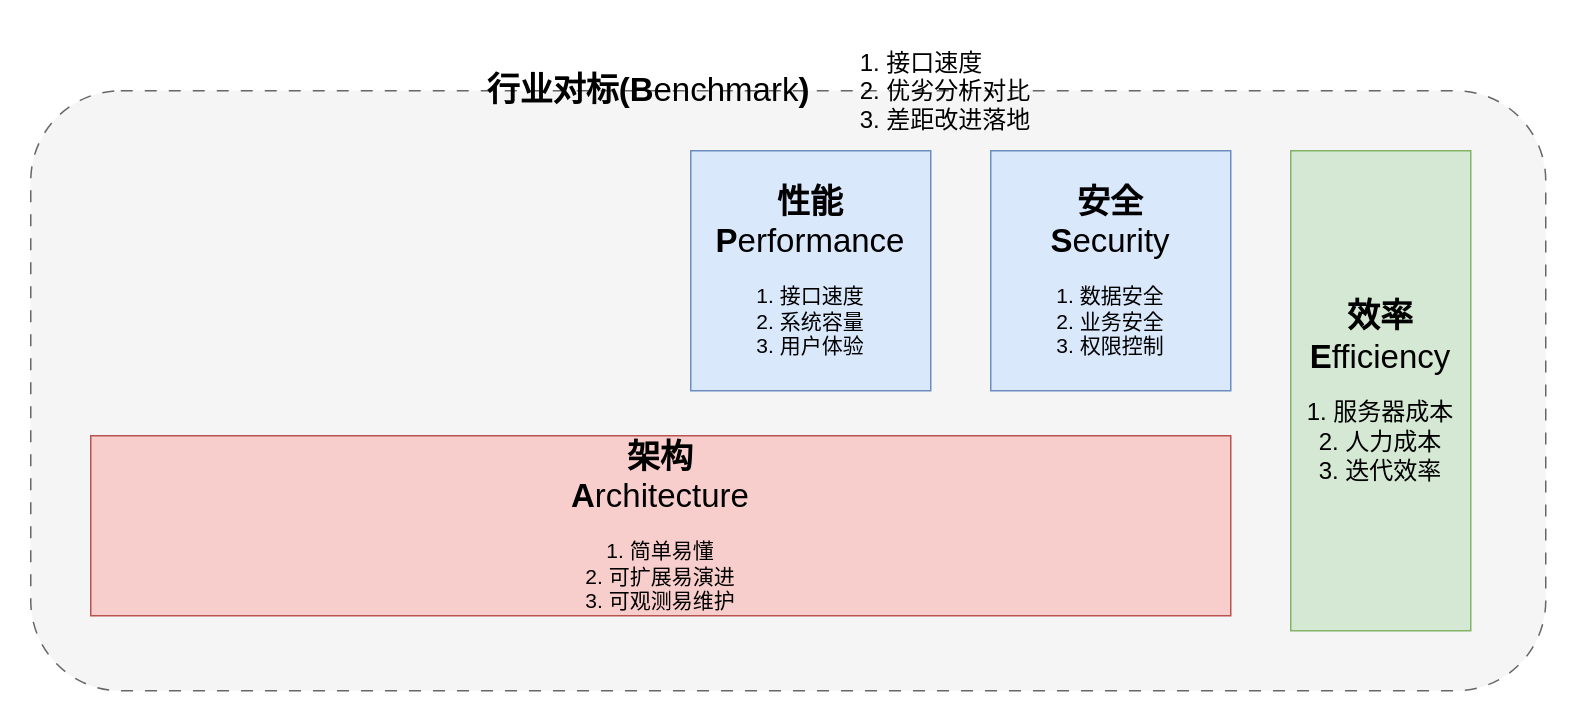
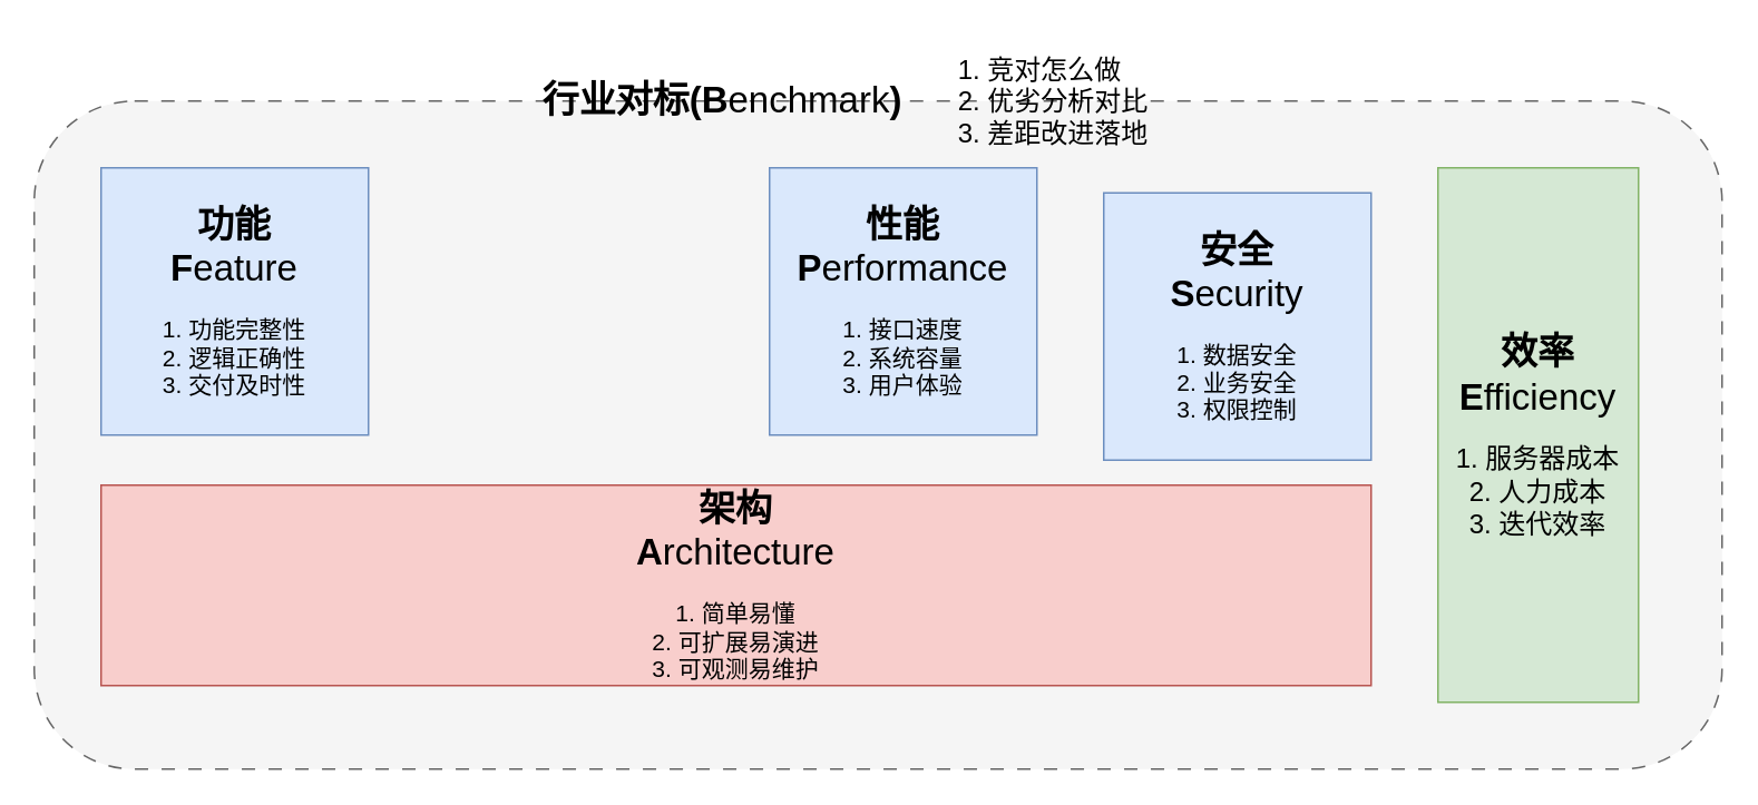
- <mxCell id="9" value="&lt;div style=&quot;text-align: left; font-size: 16px;&quot;&gt;&lt;span style=&quot;background-color: initial;&quot;&gt;&lt;font style=&quot;font-size: 16px;&quot;&gt;1. 接口速度&lt;/font&gt;&lt;/span&gt;&lt;/div&gt;&lt;div style=&quot;text-align: left; font-size: 16px;&quot;&gt;&lt;span style=&quot;background-color: initial;&quot;&gt;&lt;font style=&quot;font-size: 16px;&quot;&gt;2. 优劣分析对比&lt;/font&gt;&lt;/span&gt;&lt;/div&gt;&lt;div style=&quot;text-align: left; font-size: 16px;&quot;&gt;&lt;span style=&quot;background-color: initial;&quot;&gt;&lt;font style=&quot;font-size: 16px;&quot;&gt;3. 差距改进落地&lt;/font&gt;&lt;/span&gt;&lt;/div&gt;" style="text;html=1;strokeColor=none;fillColor=none;align=center;verticalAlign=middle;whiteSpace=wrap;rounded=0;" vertex="1" parent="1"><mxGeometry x="540" y="20" width="180" height="80" as="geometry" /></mxCell>
+ <mxCell id="9" value="&lt;div style=&quot;text-align: left; font-size: 16px;&quot;&gt;&lt;span style=&quot;background-color: initial;&quot;&gt;&lt;font style=&quot;font-size: 16px;&quot;&gt;1. 竞对怎么做&lt;/font&gt;&lt;/span&gt;&lt;/div&gt;&lt;div style=&quot;text-align: left; font-size: 16px;&quot;&gt;&lt;span style=&quot;background-color: initial;&quot;&gt;&lt;font style=&quot;font-size: 16px;&quot;&gt;2. 优劣分析对比&lt;/font&gt;&lt;/span&gt;&lt;/div&gt;&lt;div style=&quot;text-align: left; font-size: 16px;&quot;&gt;&lt;span style=&quot;background-color: initial;&quot;&gt;&lt;font style=&quot;font-size: 16px;&quot;&gt;3. 差距改进落地&lt;/font&gt;&lt;/span&gt;&lt;/div&gt;" style="text;html=1;strokeColor=none;fillColor=none;align=center;verticalAlign=middle;whiteSpace=wrap;rounded=0;" vertex="1" parent="1"><mxGeometry x="540" y="20" width="180" height="80" as="geometry" /></mxCell>
+ <mxCell id="3" value="&lt;b style=&quot;font-size: 22px;&quot;&gt;功能&lt;br&gt;F&lt;/b&gt;&lt;span style=&quot;font-size: 22px;&quot;&gt;eature&lt;br&gt;&lt;/span&gt;&lt;br&gt;&lt;div style=&quot;font-size: 14px;&quot;&gt;&lt;font style=&quot;font-size: 14px;&quot;&gt;&lt;span style=&quot;background-color: initial;&quot;&gt;1.&amp;nbsp;&lt;/span&gt;&lt;span style=&quot;background-color: initial;&quot;&gt;功能完整性&lt;/span&gt;&lt;/font&gt;&lt;/div&gt;&lt;div style=&quot;font-size: 14px;&quot;&gt;&lt;span style=&quot;background-color: initial;&quot;&gt;&lt;font style=&quot;font-size: 14px;&quot;&gt;2. 逻辑正确性&lt;/font&gt;&lt;/span&gt;&lt;/div&gt;&lt;div style=&quot;font-size: 14px;&quot;&gt;&lt;span style=&quot;background-color: initial;&quot;&gt;&lt;font style=&quot;font-size: 14px;&quot;&gt;3. 交付及时性&lt;/font&gt;&lt;/span&gt;&lt;/div&gt;" style="rounded=0;whiteSpace=wrap;html=1;fillColor=#dae8fc;strokeColor=#6c8ebf;align=center;" vertex="1" parent="1"><mxGeometry x="60" y="100" width="160" height="160" as="geometry" /></mxCell>
- <mxCell id="5" value="&lt;b style=&quot;border-color: var(--border-color); font-size: 22px;&quot;&gt;安全&lt;br style=&quot;border-color: var(--border-color);&quot;&gt;&lt;/b&gt;&lt;font style=&quot;font-size: 22px;&quot;&gt;&lt;b&gt;S&lt;/b&gt;ecurity&lt;/font&gt;&lt;br style=&quot;border-color: var(--border-color);&quot;&gt;&lt;br style=&quot;border-color: var(--border-color);&quot;&gt;&lt;div style=&quot;border-color: var(--border-color); font-size: 14px;&quot;&gt;&lt;font style=&quot;border-color: var(--border-color);&quot;&gt;1. 数据安全&lt;/font&gt;&lt;/div&gt;&lt;div style=&quot;border-color: var(--border-color); font-size: 14px;&quot;&gt;&lt;span style=&quot;border-color: var(--border-color); background-color: initial;&quot;&gt;2. 业务安全&lt;/span&gt;&lt;/div&gt;&lt;div style=&quot;border-color: var(--border-color); font-size: 14px;&quot;&gt;&lt;span style=&quot;border-color: var(--border-color); background-color: initial;&quot;&gt;3. 权限控制&lt;br&gt;&lt;/span&gt;&lt;/div&gt;" style="rounded=0;whiteSpace=wrap;html=1;fillColor=#dae8fc;strokeColor=#6c8ebf;" vertex="1" parent="1"><mxGeometry x="660" y="100" width="160" height="160" as="geometry" /></mxCell>
+ <mxCell id="5" value="&lt;b style=&quot;border-color: var(--border-color); font-size: 22px;&quot;&gt;安全&lt;br style=&quot;border-color: var(--border-color);&quot;&gt;&lt;/b&gt;&lt;font style=&quot;font-size: 22px;&quot;&gt;&lt;b&gt;S&lt;/b&gt;ecurity&lt;/font&gt;&lt;br style=&quot;border-color: var(--border-color);&quot;&gt;&lt;br style=&quot;border-color: var(--border-color);&quot;&gt;&lt;div style=&quot;border-color: var(--border-color); font-size: 14px;&quot;&gt;&lt;font style=&quot;border-color: var(--border-color);&quot;&gt;1. 数据安全&lt;/font&gt;&lt;/div&gt;&lt;div style=&quot;border-color: var(--border-color); font-size: 14px;&quot;&gt;&lt;span style=&quot;border-color: var(--border-color); background-color: initial;&quot;&gt;2. 业务安全&lt;/span&gt;&lt;/div&gt;&lt;div style=&quot;border-color: var(--border-color); font-size: 14px;&quot;&gt;&lt;span style=&quot;border-color: var(--border-color); background-color: initial;&quot;&gt;3. 权限控制&lt;br&gt;&lt;/span&gt;&lt;/div&gt;" style="rounded=0;whiteSpace=wrap;html=1;fillColor=#dae8fc;strokeColor=#6c8ebf;" vertex="1" parent="1"><mxGeometry x="660" y="115" width="160" height="160" as="geometry" /></mxCell>
